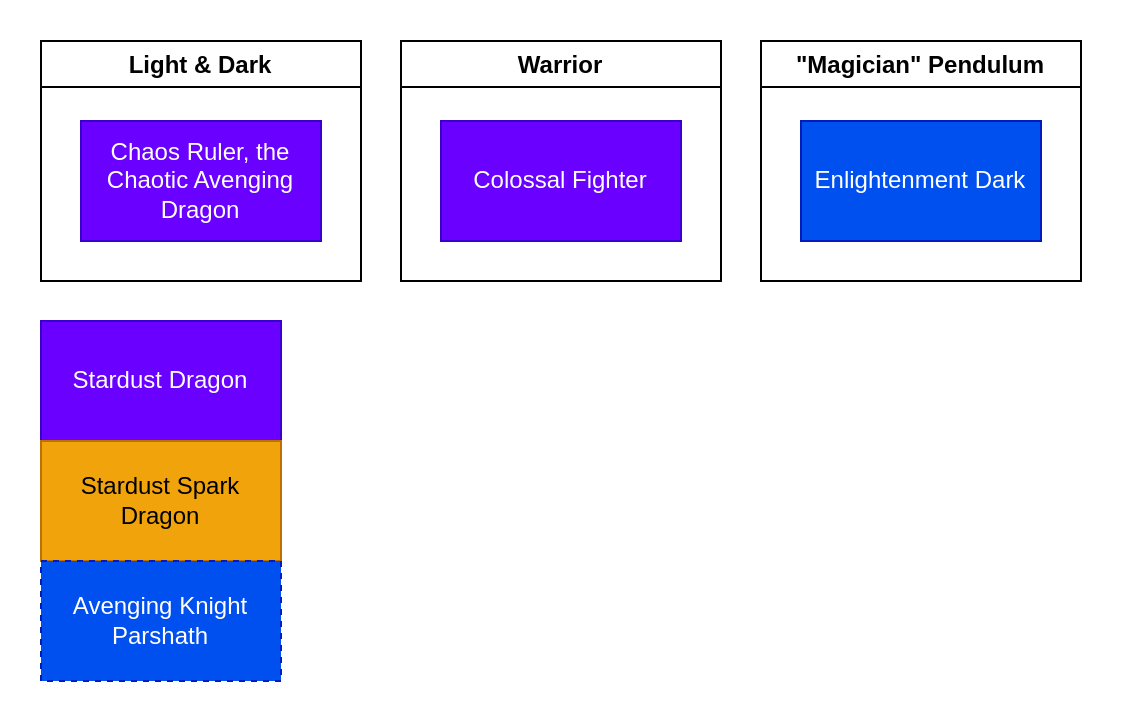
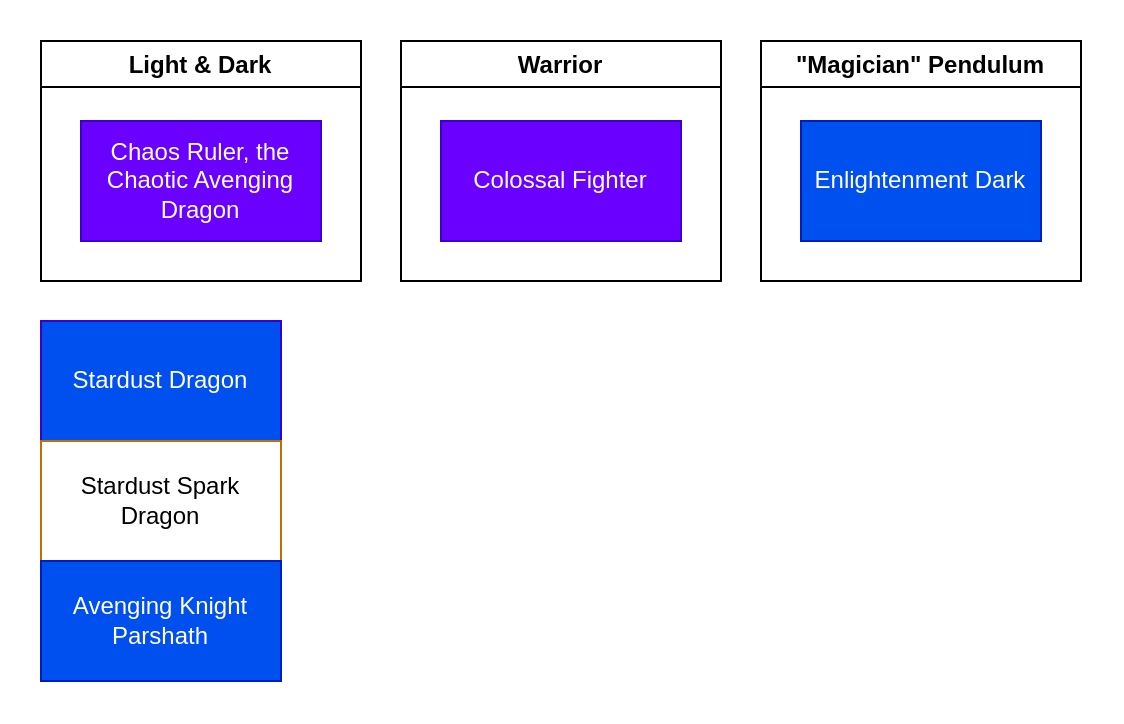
- <mxCell id="2" value="Stardust Dragon" style="whiteSpace=wrap;html=1;fillColor=#6a00ff;fontColor=#ffffff;strokeColor=#3700CC;" parent="1" vertex="1"><mxGeometry x="20" y="160" width="120" height="60" as="geometry" /></mxCell>
+ <mxCell id="2" value="Stardust Dragon" style="whiteSpace=wrap;html=1;fillColor=#0050ef;fontColor=#ffffff;strokeColor=#3700CC;" parent="1" vertex="1"><mxGeometry x="20" y="160" width="120" height="60" as="geometry" /></mxCell>
- <mxCell id="7" value="Stardust Spark Dragon" style="whiteSpace=wrap;html=1;fillColor=#f0a30a;fontColor=#000000;strokeColor=#BD7000;" parent="1" vertex="1"><mxGeometry x="20" y="220" width="120" height="60" as="geometry" /></mxCell>
+ <mxCell id="7" value="Stardust Spark Dragon" style="whiteSpace=wrap;html=1;fillColor=#ffffff;fontColor=#000000;strokeColor=#BD7000;" parent="1" vertex="1"><mxGeometry x="20" y="220" width="120" height="60" as="geometry" /></mxCell>
- <mxCell id="8" value="Avenging Knight Parshath" style="whiteSpace=wrap;html=1;fillColor=#0050ef;fontColor=#ffffff;strokeColor=#001DBC;dashed=1;" parent="1" vertex="1"><mxGeometry x="20" y="280" width="120" height="60" as="geometry" /></mxCell>
+ <mxCell id="8" value="Avenging Knight Parshath" style="whiteSpace=wrap;html=1;fillColor=#0050ef;fontColor=#ffffff;strokeColor=#001DBC;" parent="1" vertex="1"><mxGeometry x="20" y="280" width="120" height="60" as="geometry" /></mxCell>
